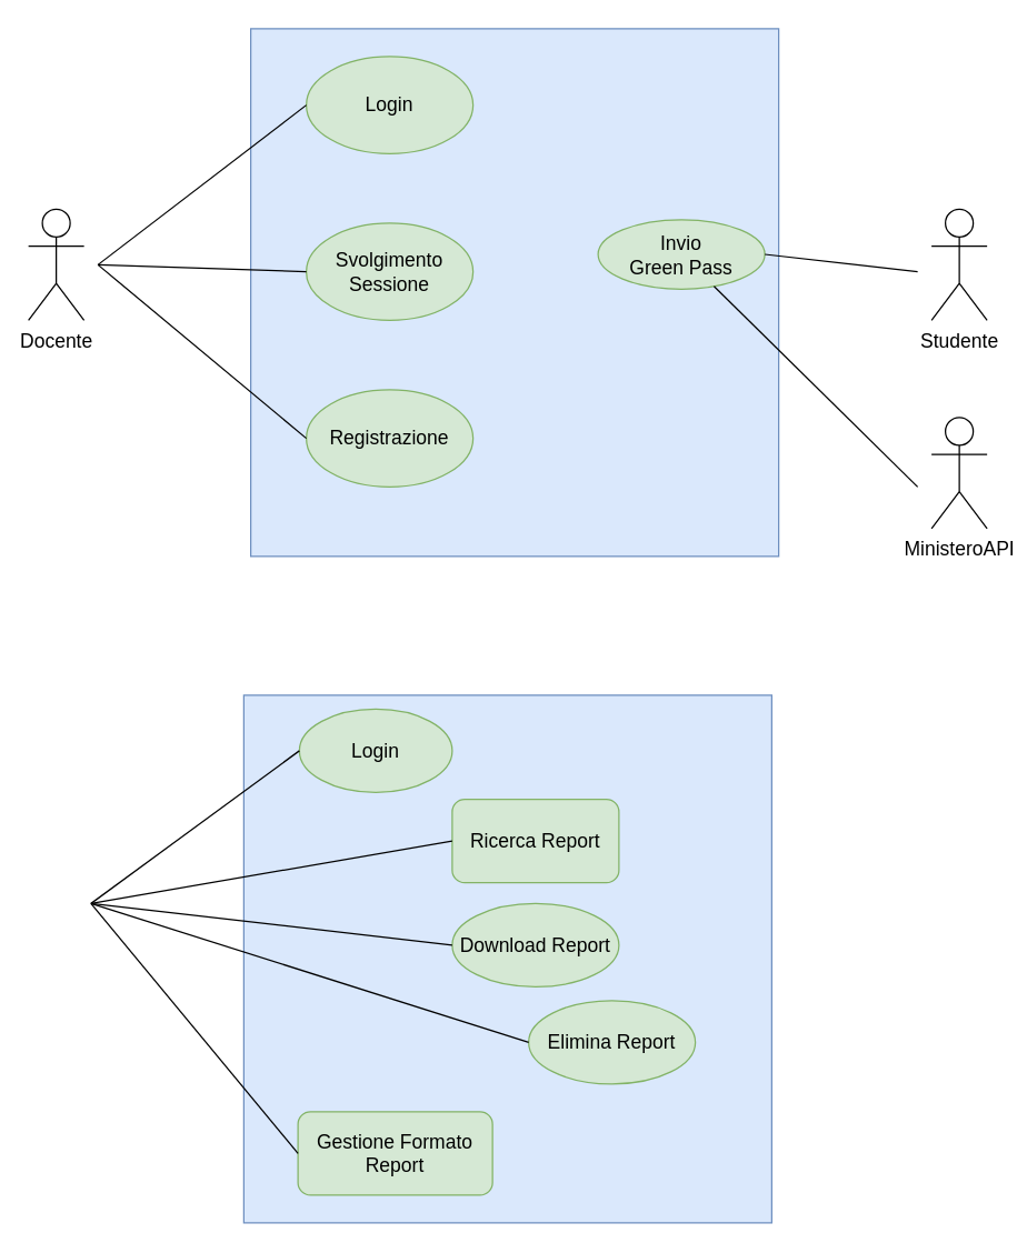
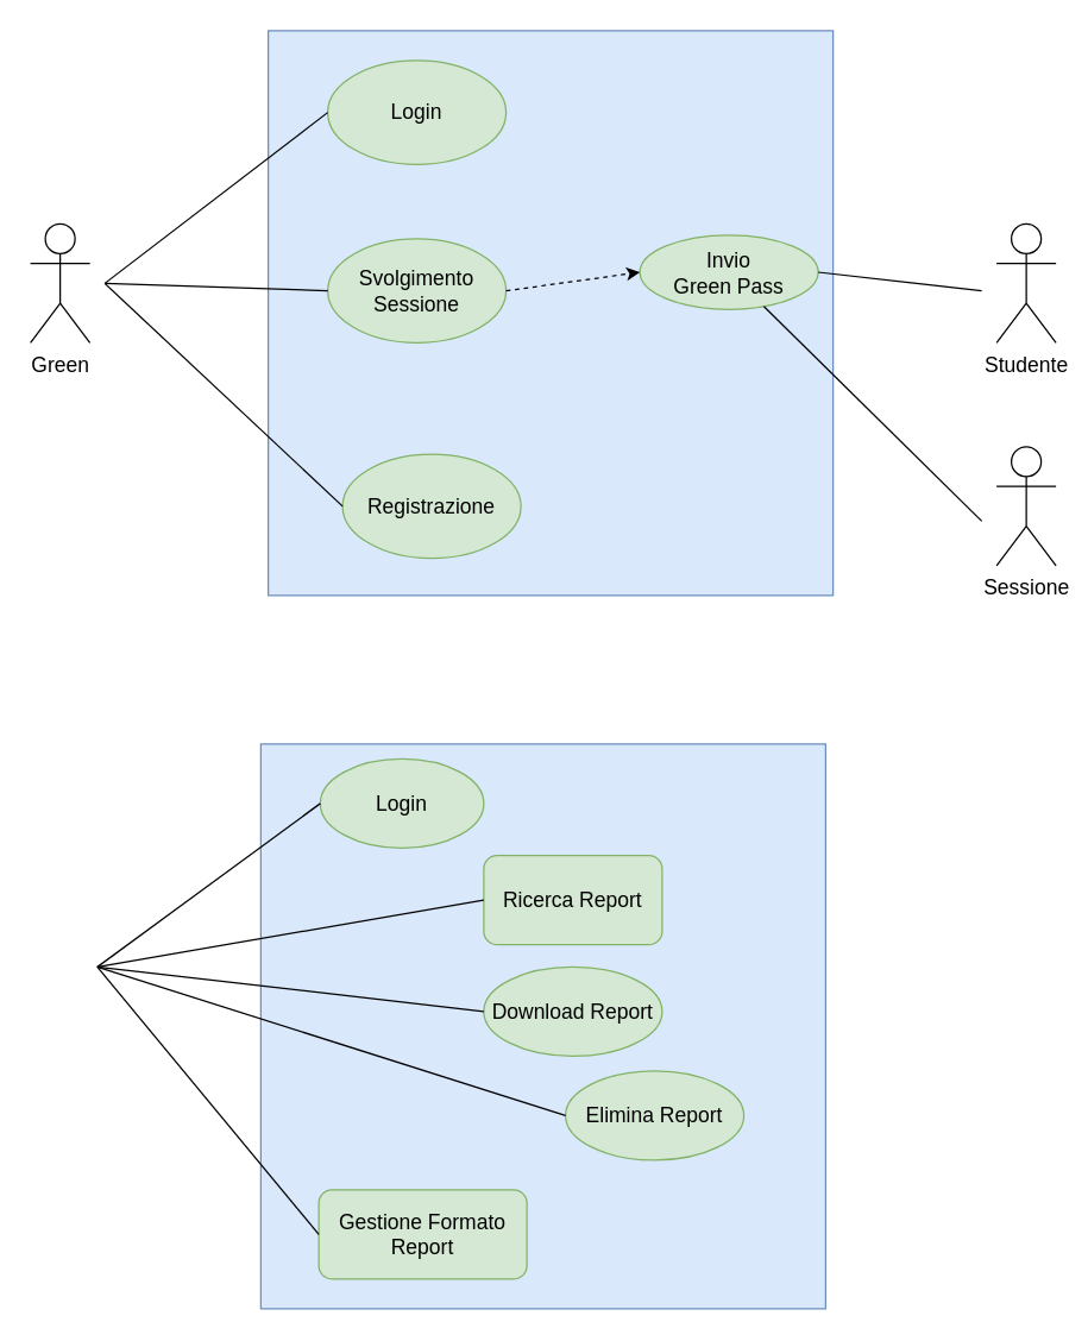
+ <mxCell id="12" value="" style="endArrow=classic;html=1;rounded=0;fontSize=14;entryX=0;entryY=0.5;entryDx=0;entryDy=0;exitX=1;exitY=0.5;exitDx=0;exitDy=0;dashed=1;" parent="1" source="5" target="7" edge="1"><mxGeometry width="50" height="50" relative="1" as="geometry"><mxPoint x="330" y="250" as="sourcePoint" /><mxPoint x="380" y="200" as="targetPoint" /></mxGeometry></mxCell>
- <mxCell id="2" value="&lt;font style=&quot;font-size: 14px&quot;&gt;Docente&lt;/font&gt;" style="shape=umlActor;verticalLabelPosition=bottom;verticalAlign=top;html=1;outlineConnect=0;" parent="1" vertex="1"><mxGeometry x="20" y="150" width="40" height="80" as="geometry" /></mxCell>
+ <mxCell id="2" value="&lt;font style=&quot;font-size: 14px&quot;&gt;Green&lt;/font&gt;" style="shape=umlActor;verticalLabelPosition=bottom;verticalAlign=top;html=1;outlineConnect=0;" parent="1" vertex="1"><mxGeometry x="20" y="150" width="40" height="80" as="geometry" /></mxCell>
- <mxCell id="6" value="&lt;font style=&quot;font-size: 14px&quot;&gt;Registrazione&lt;/font&gt;" style="ellipse;whiteSpace=wrap;html=1;fillColor=#d5e8d4;strokeColor=#82b366;" parent="1" vertex="1"><mxGeometry x="220" y="280" width="120" height="70" as="geometry" /></mxCell>
+ <mxCell id="6" value="&lt;font style=&quot;font-size: 14px&quot;&gt;Registrazione&lt;/font&gt;" style="ellipse;whiteSpace=wrap;html=1;fillColor=#d5e8d4;strokeColor=#82b366;" parent="1" vertex="1"><mxGeometry x="230" y="305" width="120" height="70" as="geometry" /></mxCell>
- <mxCell id="25" value="&lt;font style=&quot;font-size: 14px&quot;&gt;MinisteroAPI&lt;/font&gt;" style="shape=umlActor;verticalLabelPosition=bottom;verticalAlign=top;html=1;outlineConnect=0;" parent="1" vertex="1"><mxGeometry x="670" y="300" width="40" height="80" as="geometry" /></mxCell>
+ <mxCell id="25" value="&lt;font style=&quot;font-size: 14px&quot;&gt;Sessione&lt;/font&gt;" style="shape=umlActor;verticalLabelPosition=bottom;verticalAlign=top;html=1;outlineConnect=0;" parent="1" vertex="1"><mxGeometry x="670" y="300" width="40" height="80" as="geometry" /></mxCell>
